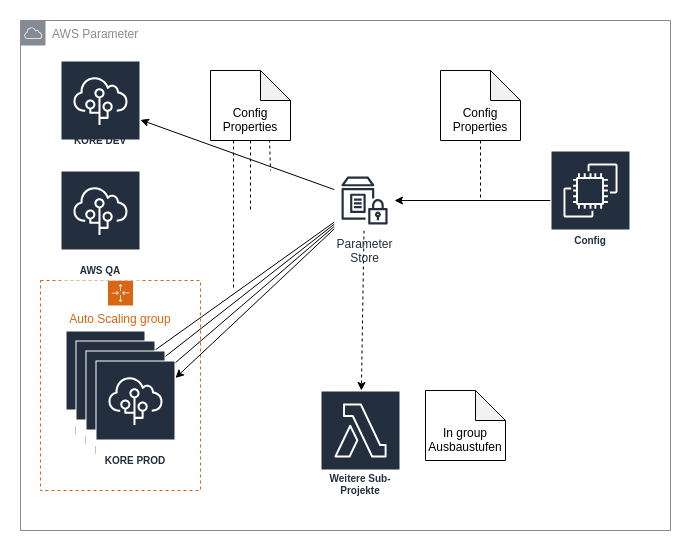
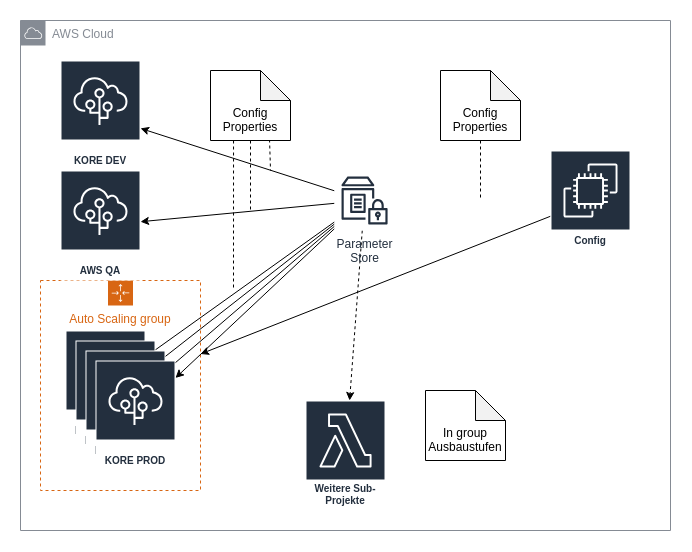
- <mxCell id="2" value="AWS Parameter" style="outlineConnect=0;gradientColor=none;html=1;whiteSpace=wrap;fontSize=12;fontStyle=0;shape=mxgraph.aws4.group;grIcon=mxgraph.aws4.group_aws_cloud;strokeColor=#858B94;fillColor=none;verticalAlign=top;align=left;spacingLeft=30;fontColor=#858B94;dashed=0;" vertex="1" parent="1"><mxGeometry x="20" y="20" width="650" height="510" as="geometry" /></mxCell>
+ <mxCell id="2" value="AWS Cloud" style="outlineConnect=0;gradientColor=none;html=1;whiteSpace=wrap;fontSize=12;fontStyle=0;shape=mxgraph.aws4.group;grIcon=mxgraph.aws4.group_aws_cloud;strokeColor=#858B94;fillColor=none;verticalAlign=top;align=left;spacingLeft=30;fontColor=#858B94;dashed=0;" vertex="1" parent="1"><mxGeometry x="20" y="20" width="650" height="510" as="geometry" /></mxCell>
- <mxCell id="8" value="KORE DEV" style="outlineConnect=0;fontColor=#232F3E;gradientColor=none;strokeColor=#ffffff;fillColor=#232F3E;dashed=0;verticalLabelPosition=middle;verticalAlign=bottom;align=center;html=1;whiteSpace=wrap;fontSize=10;fontStyle=1;spacing=3;shape=mxgraph.aws4.productIcon;prIcon=mxgraph.aws4.elastic_beanstalk;" vertex="1" parent="1"><mxGeometry x="60" y="60" width="80" height="90" as="geometry" /></mxCell>
+ <mxCell id="8" value="KORE DEV" style="outlineConnect=0;fontColor=#232F3E;gradientColor=none;strokeColor=#ffffff;fillColor=#232F3E;dashed=0;verticalLabelPosition=middle;verticalAlign=bottom;align=center;html=1;whiteSpace=wrap;fontSize=10;fontStyle=1;spacing=3;shape=mxgraph.aws4.productIcon;prIcon=mxgraph.aws4.elastic_beanstalk;" vertex="1" parent="1"><mxGeometry x="60" y="60" width="80" height="110" as="geometry" /></mxCell>
- <mxCell id="23" value="" style="edgeStyle=none;rounded=0;orthogonalLoop=1;jettySize=auto;html=1;" edge="1" parent="1" source="24" target="18"><mxGeometry relative="1" as="geometry"><mxPoint x="470" y="200" as="targetPoint" /></mxGeometry></mxCell>
+ <mxCell id="23" value="" style="edgeStyle=none;rounded=0;orthogonalLoop=1;jettySize=auto;html=1;" edge="1" parent="1" source="24" target="7"><mxGeometry relative="1" as="geometry"><mxPoint x="470" y="200" as="targetPoint" /></mxGeometry></mxCell>
+ <mxCell id="16" value="" style="edgeStyle=none;rounded=0;orthogonalLoop=1;jettySize=auto;html=1;" edge="1" parent="1" source="18" target="9"><mxGeometry relative="1" as="geometry"><mxPoint x="254" y="200" as="targetPoint" /></mxGeometry></mxCell>
- <mxCell id="27" value="&lt;div&gt;Weitere Sub-Projekte&lt;/div&gt;" style="outlineConnect=0;fontColor=#232F3E;gradientColor=none;strokeColor=#ffffff;fillColor=#232F3E;dashed=0;verticalLabelPosition=middle;verticalAlign=bottom;align=center;html=1;whiteSpace=wrap;fontSize=10;fontStyle=1;spacing=3;shape=mxgraph.aws4.productIcon;prIcon=mxgraph.aws4.lambda;" vertex="1" parent="1"><mxGeometry x="320" y="390" width="80" height="110" as="geometry" /></mxCell>
+ <mxCell id="27" value="&lt;div&gt;Weitere Sub-Projekte&lt;/div&gt;" style="outlineConnect=0;fontColor=#232F3E;gradientColor=none;strokeColor=#ffffff;fillColor=#232F3E;dashed=0;verticalLabelPosition=middle;verticalAlign=bottom;align=center;html=1;whiteSpace=wrap;fontSize=10;fontStyle=1;spacing=3;shape=mxgraph.aws4.productIcon;prIcon=mxgraph.aws4.lambda;" vertex="1" parent="1"><mxGeometry x="305" y="400" width="80" height="110" as="geometry" /></mxCell>
